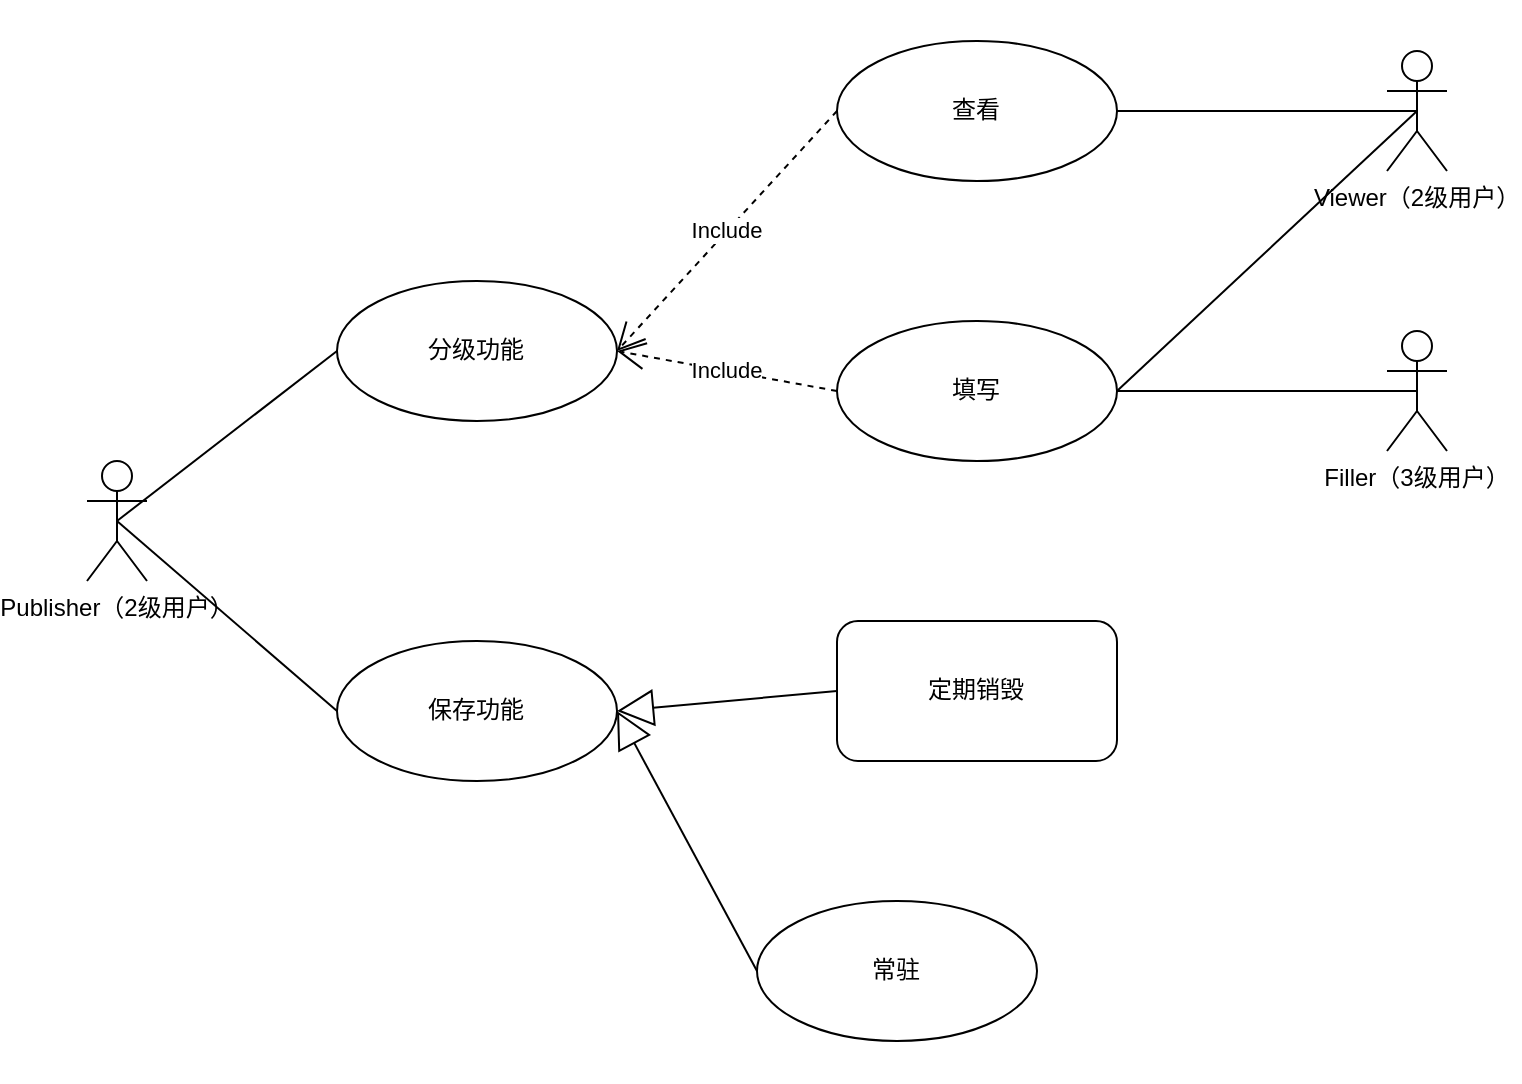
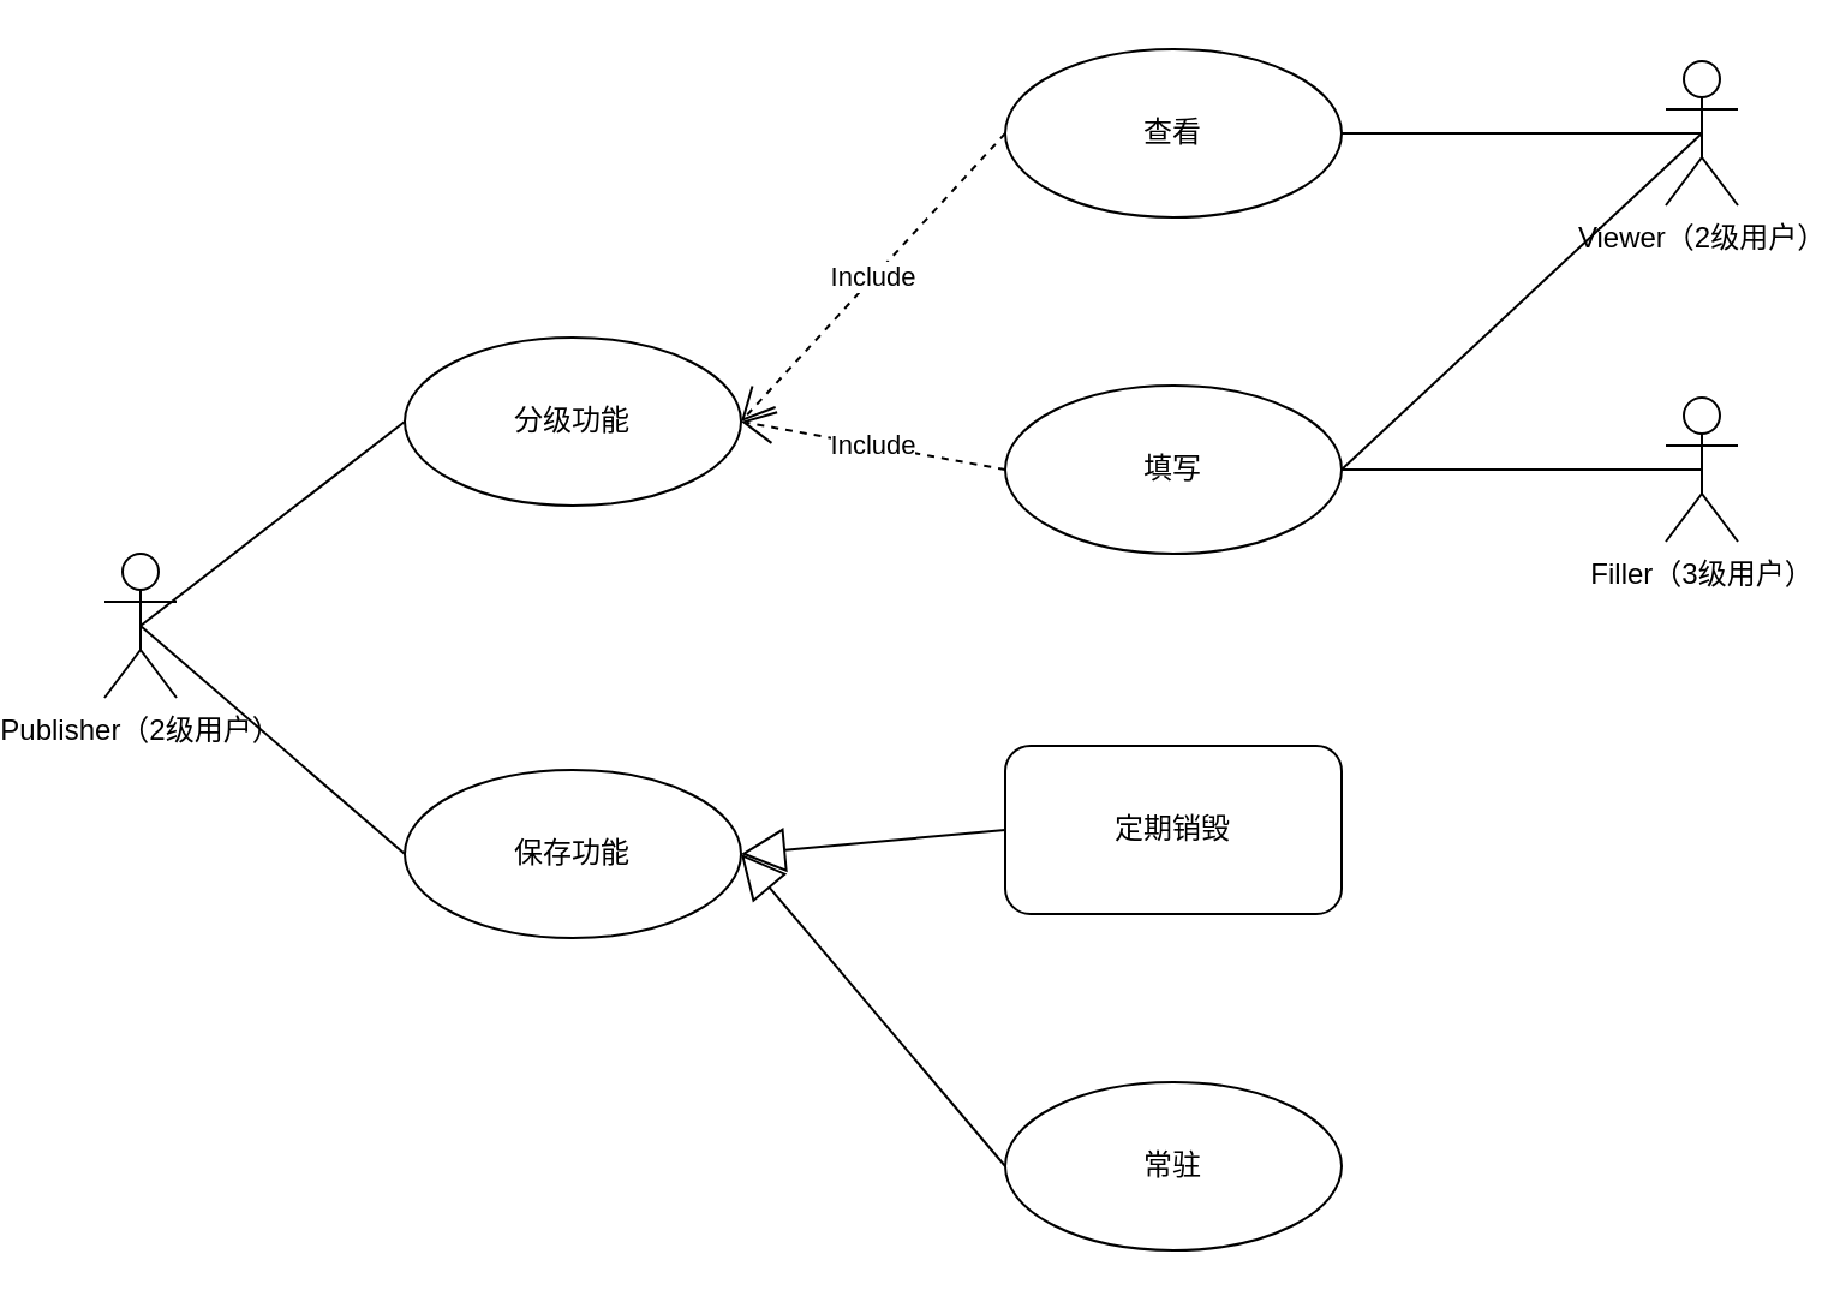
- <mxCell id="9" value="常驻" style="ellipse;whiteSpace=wrap;html=1;" parent="1" vertex="1"><mxGeometry x="355" y="450" width="140" height="70" as="geometry" /></mxCell>
+ <mxCell id="9" value="常驻" style="ellipse;whiteSpace=wrap;html=1;" parent="1" vertex="1"><mxGeometry x="395" y="450" width="140" height="70" as="geometry" /></mxCell>
